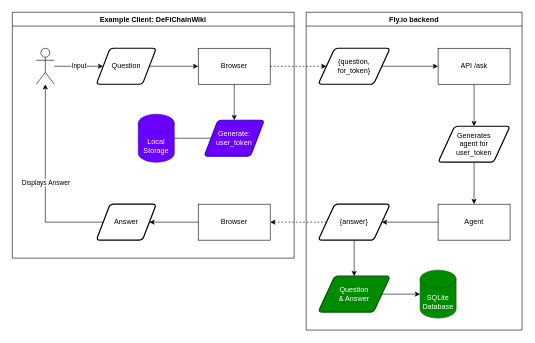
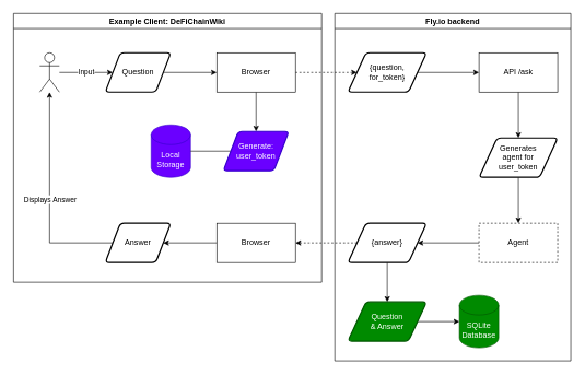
- <mxCell id="14" value="Agent" style="whiteSpace=wrap;html=1;rounded=0;" parent="1" vertex="1"><mxGeometry x="730" y="340" width="120" height="60" as="geometry" /></mxCell>
+ <mxCell id="14" value="Agent" style="whiteSpace=wrap;html=1;rounded=0;dashed=1;" parent="1" vertex="1"><mxGeometry x="730" y="340" width="120" height="60" as="geometry" /></mxCell>
